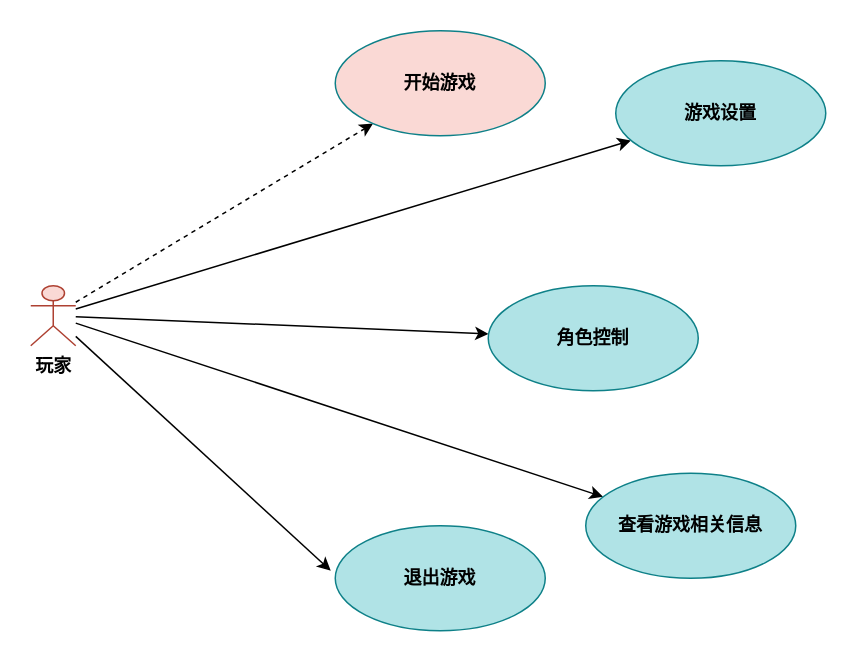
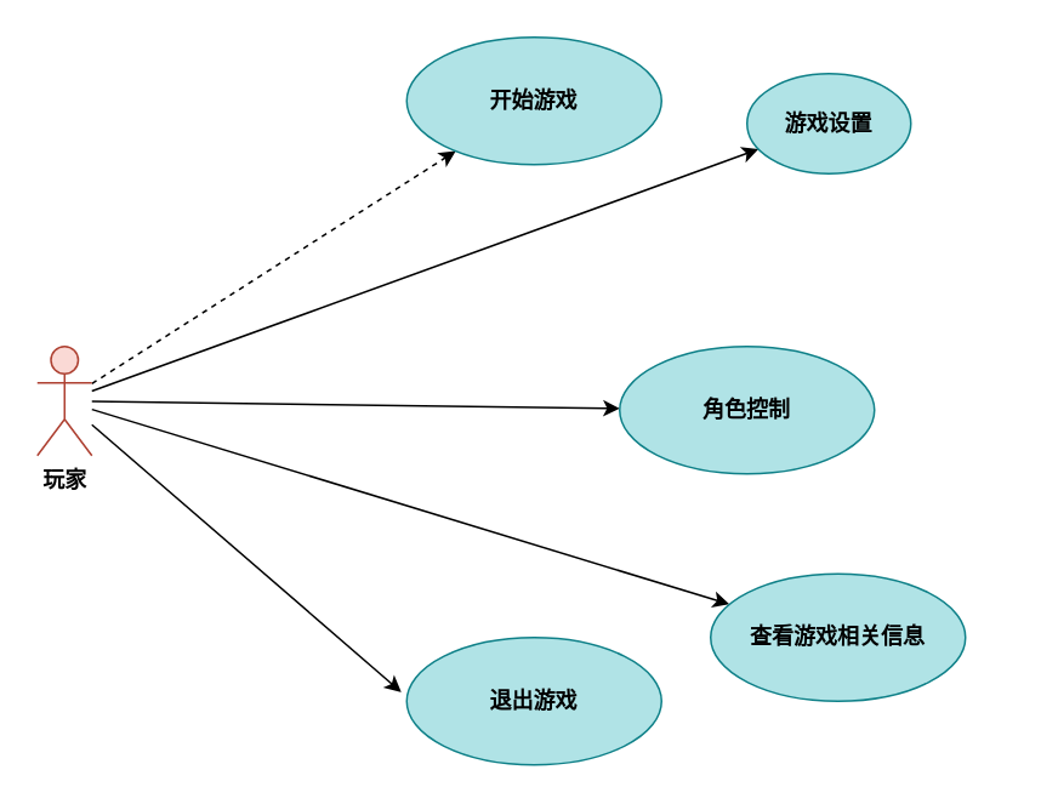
- <mxCell id="8" value="开始游戏" style="ellipse;whiteSpace=wrap;html=1;fillColor=#fad9d5;strokeColor=#0e8088;fontStyle=1;" parent="1" vertex="1"><mxGeometry x="223" y="20" width="140" height="70" as="geometry" /></mxCell>
+ <mxCell id="8" value="开始游戏" style="ellipse;whiteSpace=wrap;html=1;fillColor=#b0e3e6;strokeColor=#0e8088;fontStyle=1" parent="1" vertex="1"><mxGeometry x="223" y="20" width="140" height="70" as="geometry" /></mxCell>
- <mxCell id="9" value="游戏设置" style="ellipse;whiteSpace=wrap;html=1;fillColor=#b0e3e6;strokeColor=#0e8088;fontStyle=1" parent="1" vertex="1"><mxGeometry x="410" y="40" width="140" height="70" as="geometry" /></mxCell>
+ <mxCell id="9" value="游戏设置" style="ellipse;whiteSpace=wrap;html=1;fillColor=#b0e3e6;strokeColor=#0e8088;fontStyle=1" parent="1" vertex="1"><mxGeometry x="410" y="40" width="90" height="55" as="geometry" /></mxCell>
- <mxCell id="7" value="玩家" style="shape=umlActor;verticalLabelPosition=bottom;labelBackgroundColor=#ffffff;verticalAlign=top;html=1;fillColor=#fad9d5;strokeColor=#ae4132;fontStyle=1" parent="1" vertex="1"><mxGeometry x="20" y="190" width="30" height="40" as="geometry" /></mxCell>
+ <mxCell id="7" value="玩家" style="shape=umlActor;verticalLabelPosition=bottom;labelBackgroundColor=#ffffff;verticalAlign=top;html=1;fillColor=#fad9d5;strokeColor=#ae4132;fontStyle=1" parent="1" vertex="1"><mxGeometry x="20" y="190" width="30" height="60" as="geometry" /></mxCell>
- <mxCell id="12" value="角色控制" style="ellipse;whiteSpace=wrap;html=1;fillColor=#b0e3e6;strokeColor=#0e8088;fontStyle=1" parent="1" vertex="1"><mxGeometry x="325" y="190" width="140" height="70" as="geometry" /></mxCell>
+ <mxCell id="12" value="角色控制" style="ellipse;whiteSpace=wrap;html=1;fillColor=#b0e3e6;strokeColor=#0e8088;fontStyle=1" parent="1" vertex="1"><mxGeometry x="340" y="190" width="140" height="70" as="geometry" /></mxCell>
